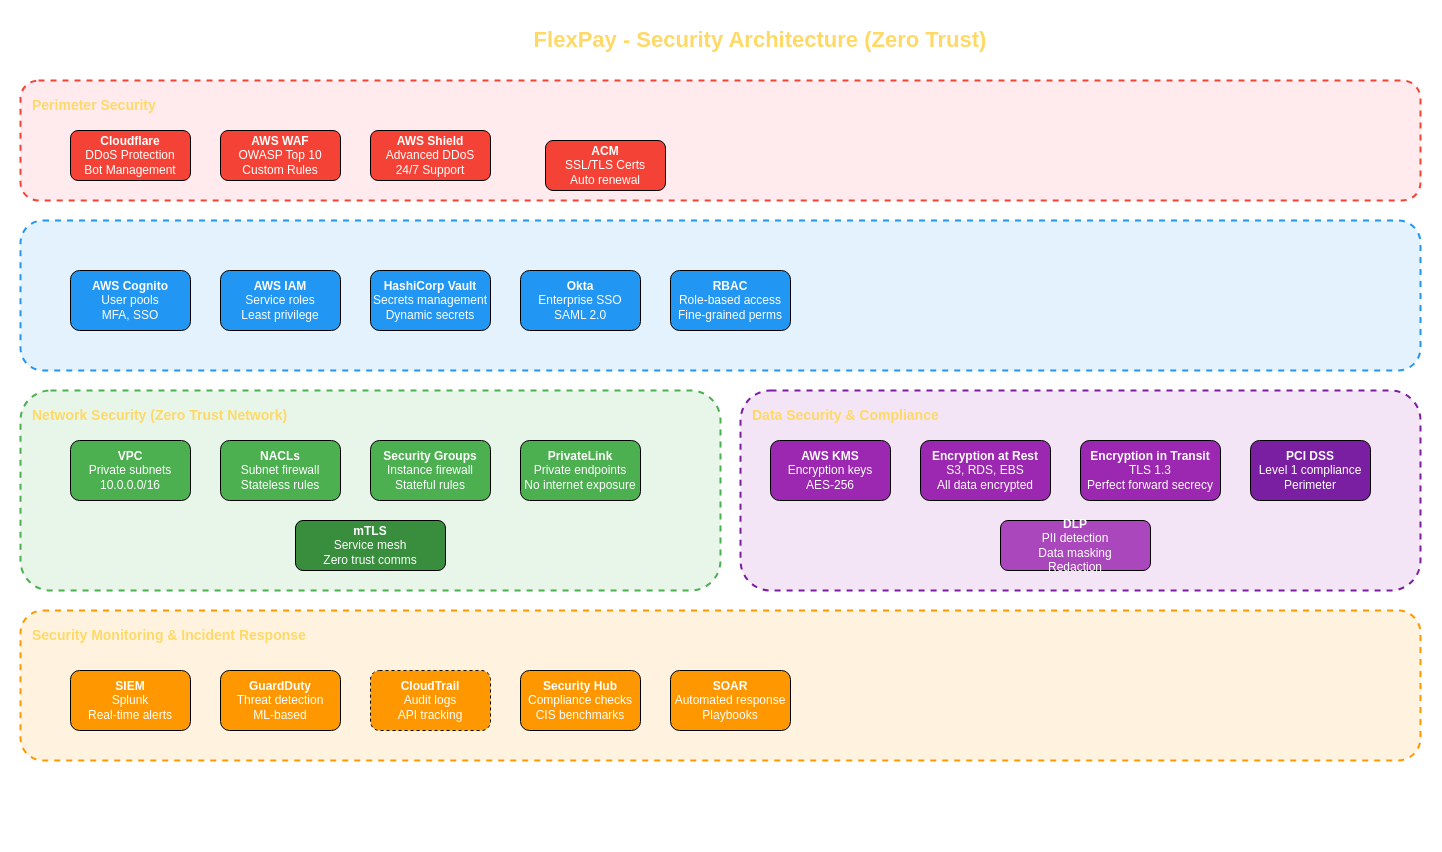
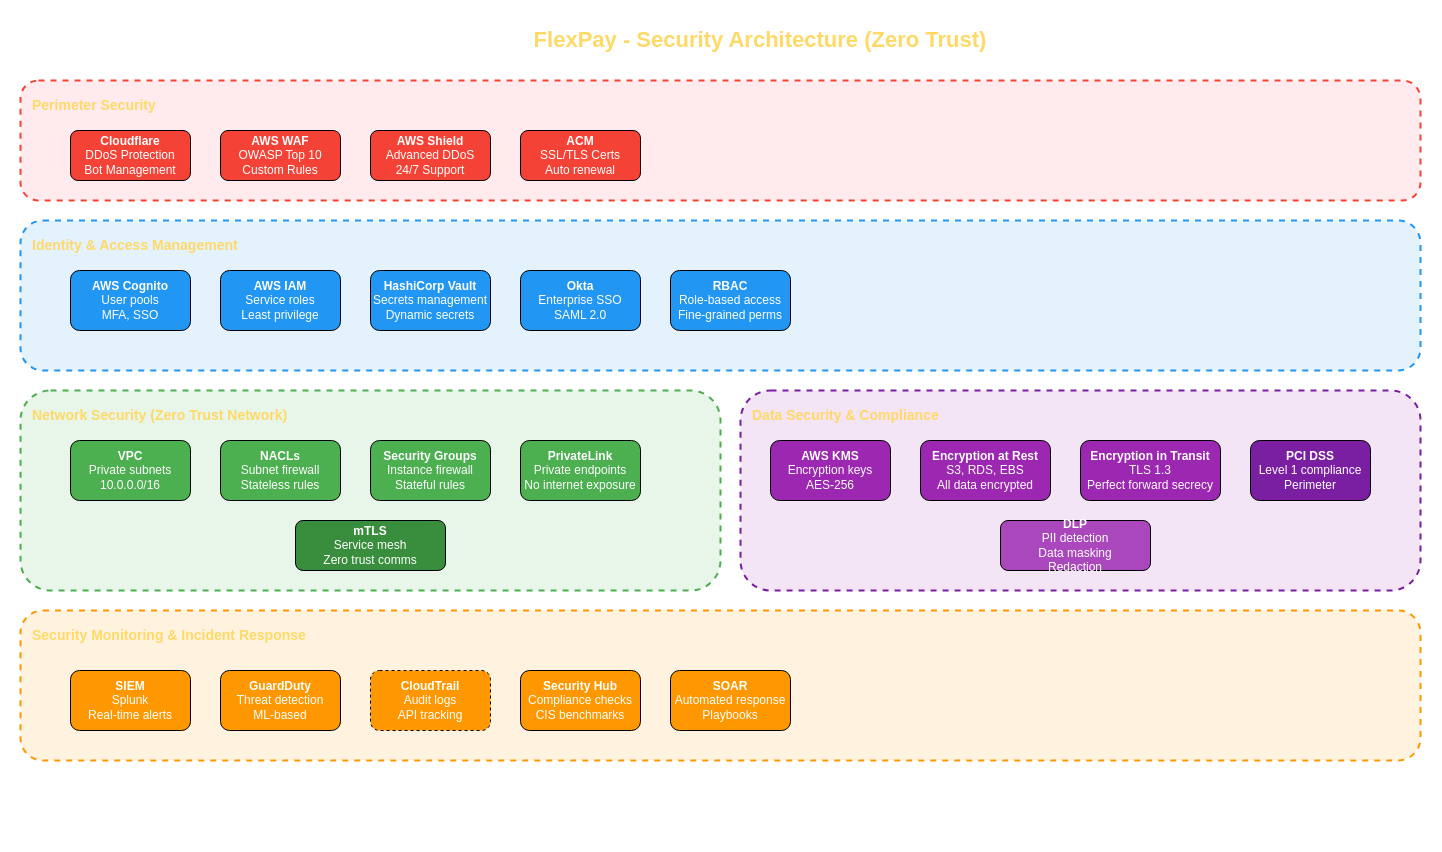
- <mxCell id="8" value="&lt;b&gt;ACM&lt;/b&gt;&lt;br/&gt;SSL/TLS Certs&lt;br/&gt;Auto renewal" style="rounded=1;whiteSpace=wrap;html=1;fillColor=#f44336;fontColor=#ffffff;align=center;" vertex="1" parent="1"><mxGeometry x="545" y="140" width="120" height="50" as="geometry" /></mxCell>
+ <mxCell id="8" value="&lt;b&gt;ACM&lt;/b&gt;&lt;br/&gt;SSL/TLS Certs&lt;br/&gt;Auto renewal" style="rounded=1;whiteSpace=wrap;html=1;fillColor=#f44336;fontColor=#ffffff;align=center;" vertex="1" parent="1"><mxGeometry x="520" y="130" width="120" height="50" as="geometry" /></mxCell>
+ <mxCell id="10" value="&lt;b&gt;Identity &amp; Access Management&lt;/b&gt;" style="text;html=1;strokeColor=none;fillColor=none;align=left;verticalAlign=top;whiteSpace=wrap;rounded=0;fontSize=14;fontStyle=1;fontColor=#FFD966;" vertex="1" parent="1"><mxGeometry x="30" y="230" width="300" height="20" as="geometry" /></mxCell>
